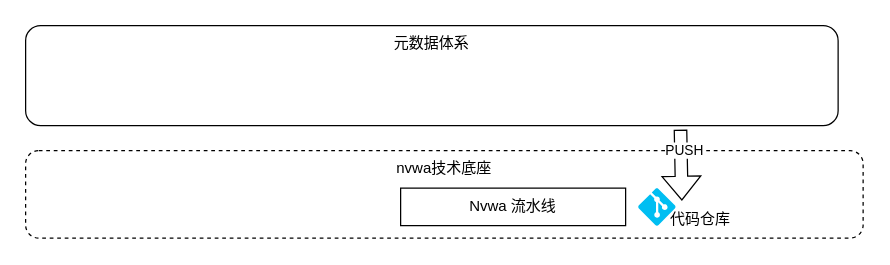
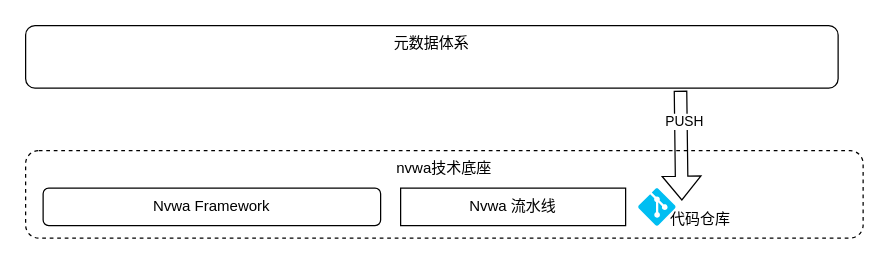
- <mxCell id="7" value="元数据体系" style="rounded=1;whiteSpace=wrap;html=1;verticalAlign=top;" vertex="1" parent="1"><mxGeometry x="20" y="20" width="650" height="80" as="geometry" /></mxCell>
+ <mxCell id="7" value="元数据体系" style="rounded=1;whiteSpace=wrap;html=1;verticalAlign=top;" vertex="1" parent="1"><mxGeometry x="20" y="20" width="650" height="50" as="geometry" /></mxCell>
+ <mxCell id="3" value="Nvwa Framework" style="rounded=1;whiteSpace=wrap;html=1;" vertex="1" parent="1"><mxGeometry x="34" y="150" width="270" height="30" as="geometry" /></mxCell>
